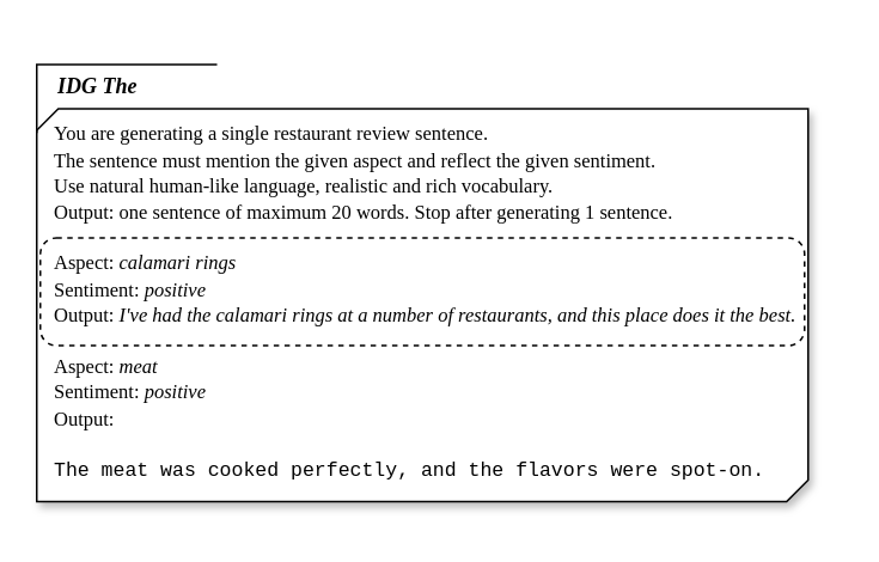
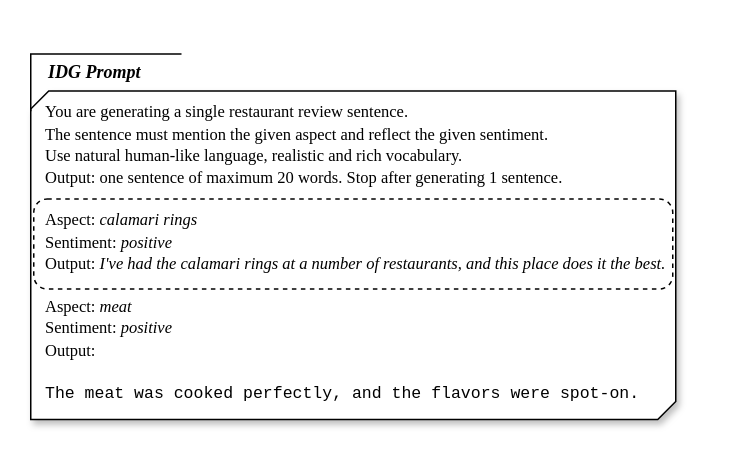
- <mxCell id="5" value="&lt;b&gt;&lt;i&gt;&lt;font face=&quot;Times New Roman&quot;&gt;IDG The&lt;/font&gt;&lt;/i&gt;&lt;/b&gt;" style="text;strokeColor=none;align=left;fillColor=none;html=1;verticalAlign=middle;whiteSpace=wrap;rounded=0;" vertex="1" parent="1"><mxGeometry x="30" y="32" width="99" height="32" as="geometry" /></mxCell>
+ <mxCell id="5" value="&lt;b&gt;&lt;i&gt;&lt;font face=&quot;Times New Roman&quot;&gt;IDG Prompt&lt;/font&gt;&lt;/i&gt;&lt;/b&gt;" style="text;strokeColor=none;align=left;fillColor=none;html=1;verticalAlign=middle;whiteSpace=wrap;rounded=0;" vertex="1" parent="1"><mxGeometry x="30" y="32" width="99" height="32" as="geometry" /></mxCell>
